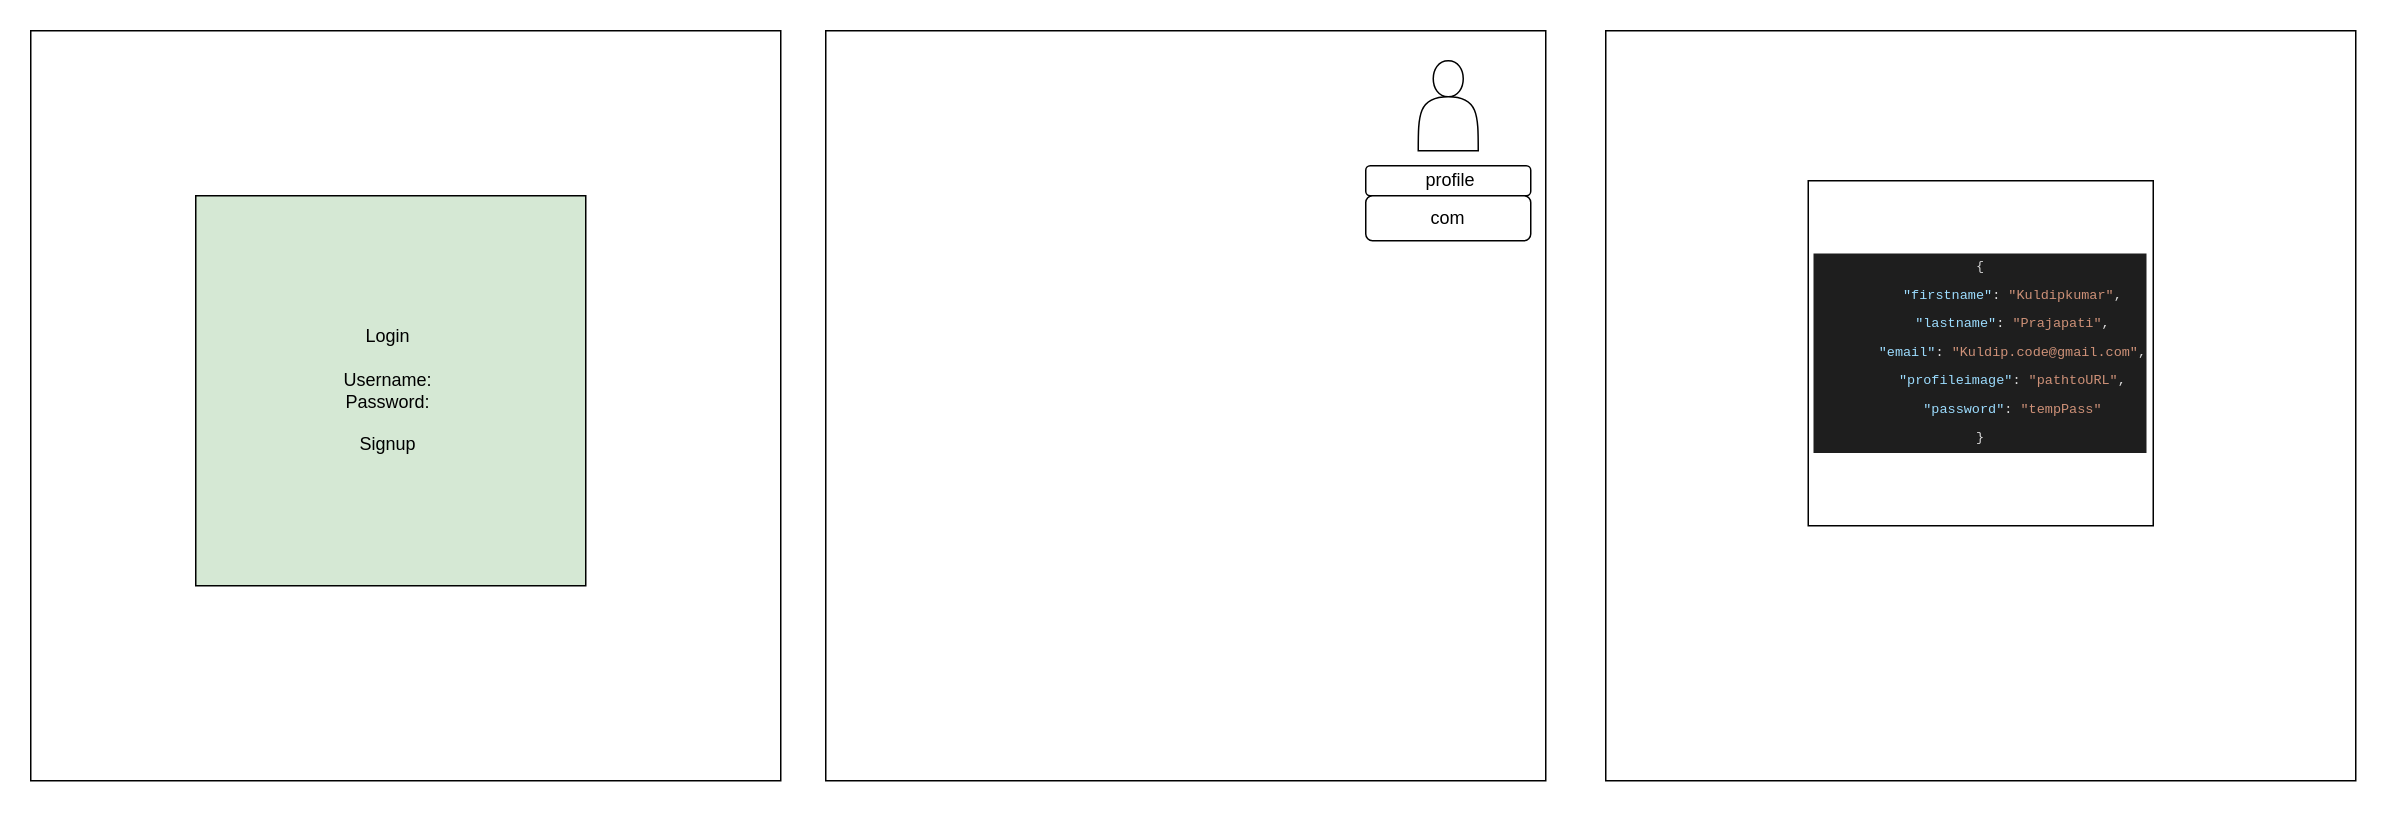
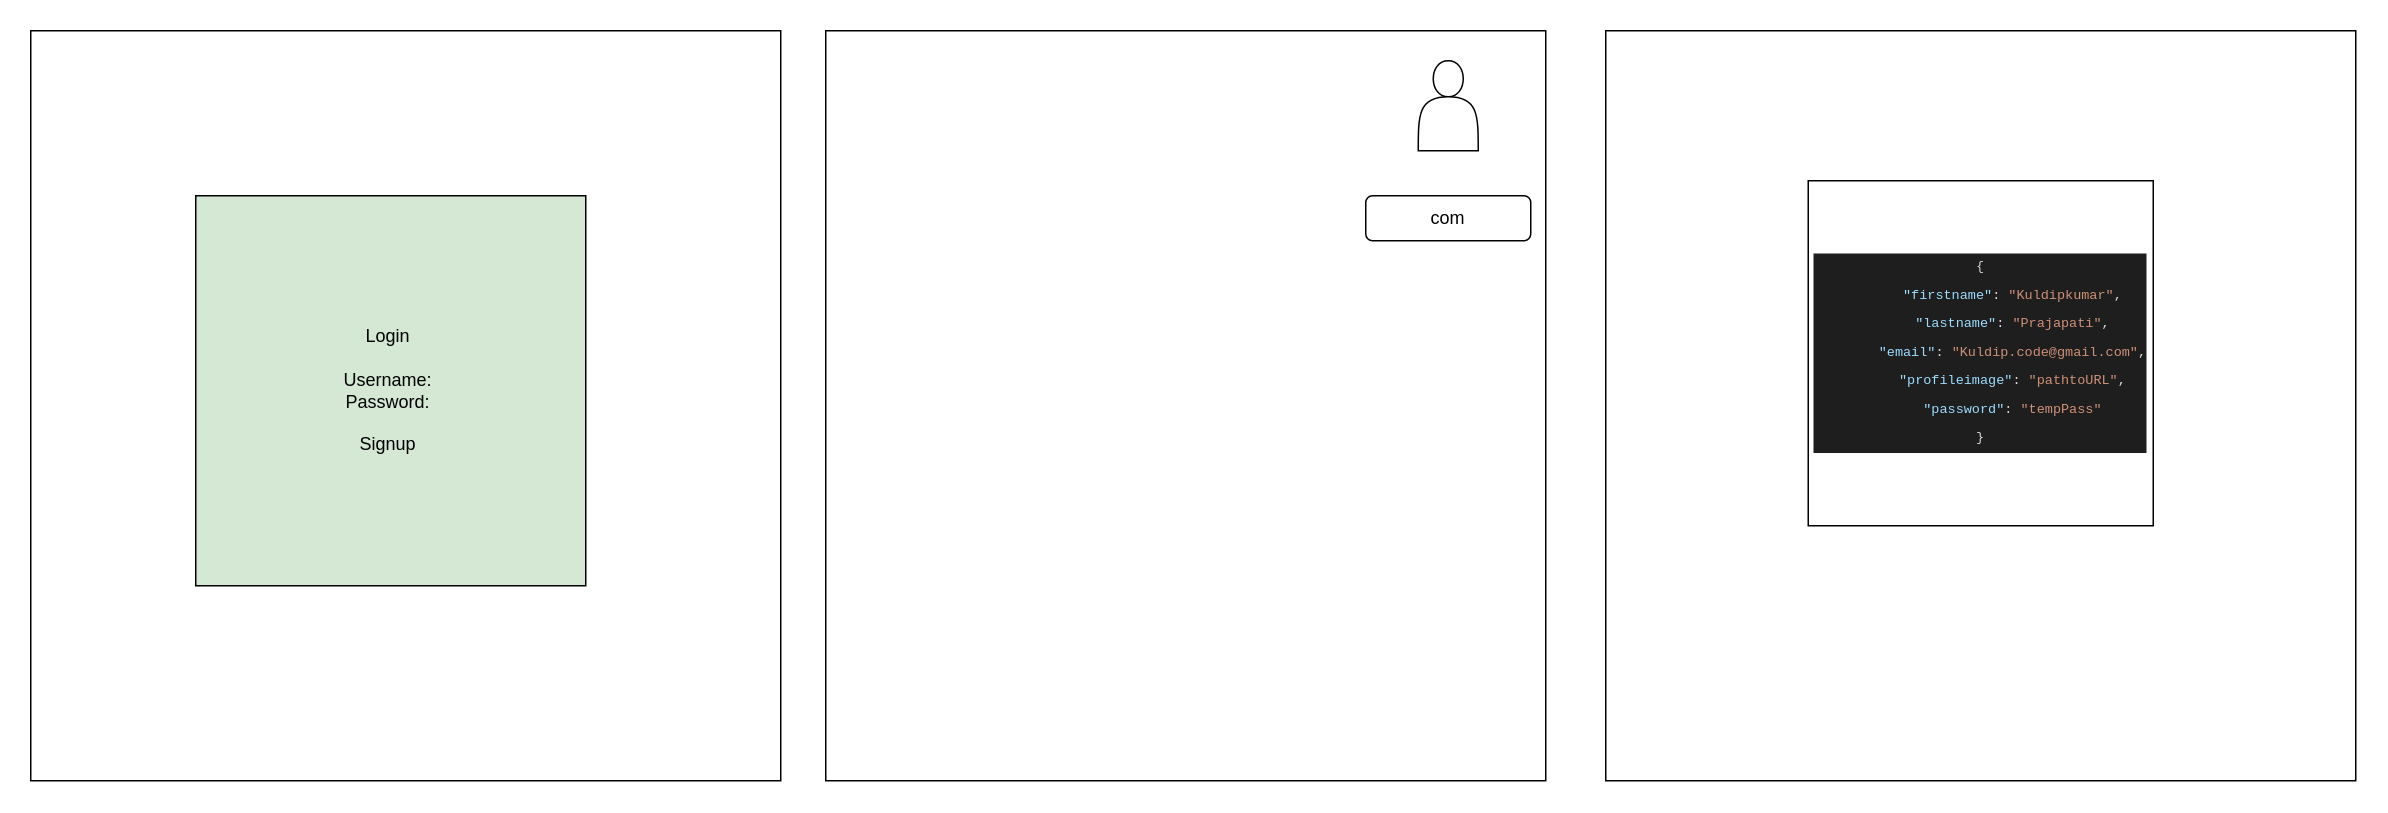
- <mxCell id="5" value="&amp;nbsp;profile" style="rounded=1;whiteSpace=wrap;html=1;" vertex="1" parent="1"><mxGeometry x="910" y="110" width="110" height="20" as="geometry" /></mxCell>
